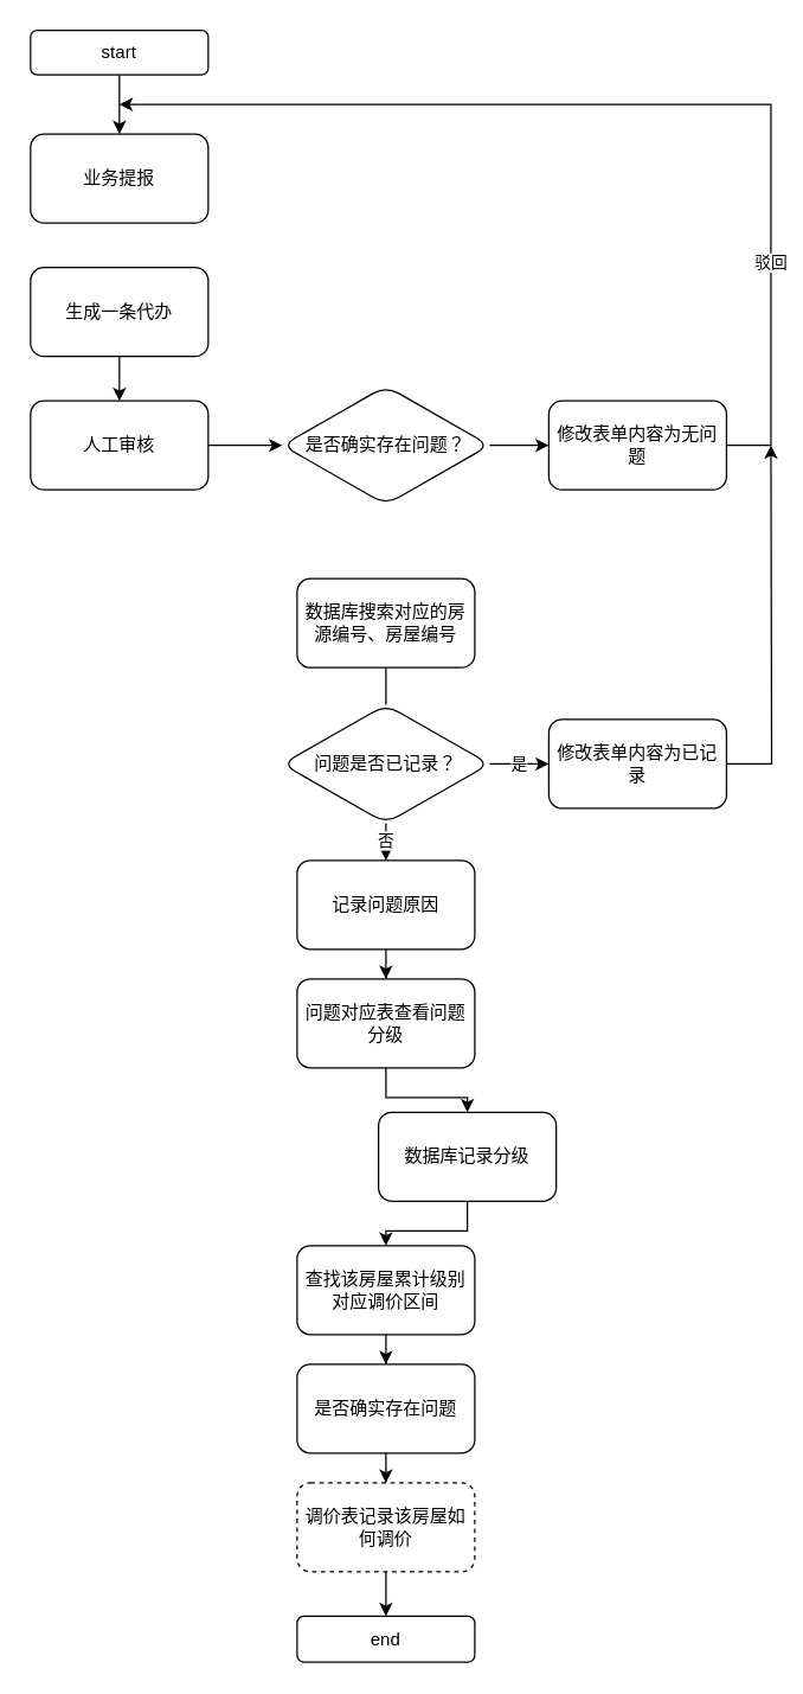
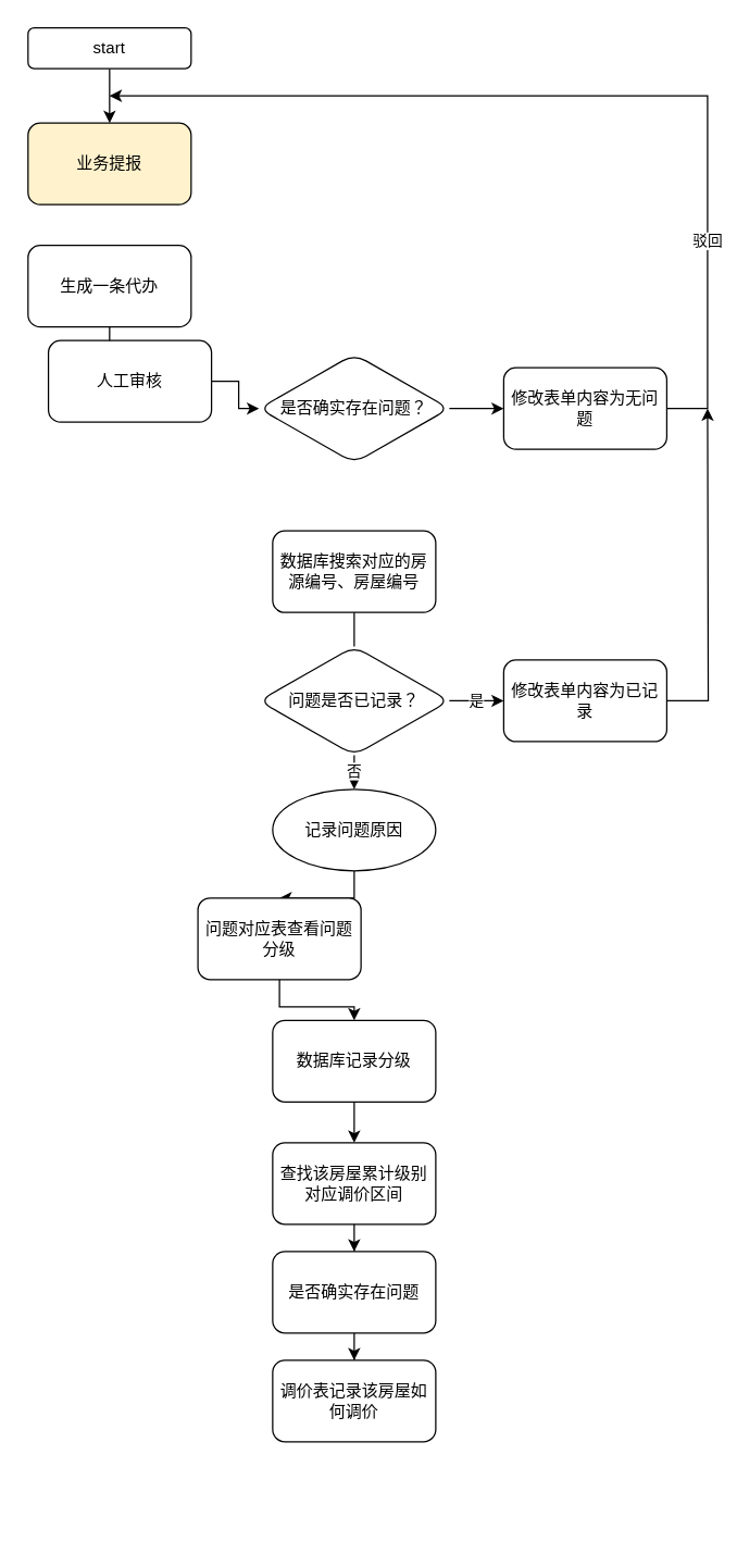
- <mxCell id="4" value="业务提报" style="rounded=1;whiteSpace=wrap;html=1;" vertex="1" parent="1"><mxGeometry x="20" y="90" width="120" height="60" as="geometry" /></mxCell>
+ <mxCell id="4" value="业务提报" style="rounded=1;whiteSpace=wrap;html=1;fillColor=#fff2cc;" vertex="1" parent="1"><mxGeometry x="20" y="90" width="120" height="60" as="geometry" /></mxCell>
- <mxCell id="8" value="人工审核" style="rounded=1;whiteSpace=wrap;html=1;" vertex="1" parent="1"><mxGeometry x="20" y="270" width="120" height="60" as="geometry" /></mxCell>
+ <mxCell id="8" value="人工审核" style="rounded=1;whiteSpace=wrap;html=1;" vertex="1" parent="1"><mxGeometry x="35" y="250" width="120" height="60" as="geometry" /></mxCell>
- <mxCell id="22" value="记录问题原因" style="rounded=1;whiteSpace=wrap;html=1;" vertex="1" parent="1"><mxGeometry x="200" y="580" width="120" height="60" as="geometry" /></mxCell>
+ <mxCell id="22" value="记录问题原因" style="ellipse;whiteSpace=wrap;html=1;" vertex="1" parent="1"><mxGeometry x="200" y="580" width="120" height="60" as="geometry" /></mxCell>
- <mxCell id="24" value="问题对应表查看问题分级" style="whiteSpace=wrap;html=1;rounded=1;" vertex="1" parent="1"><mxGeometry x="200" y="660" width="120" height="60" as="geometry" /></mxCell>
+ <mxCell id="24" value="问题对应表查看问题分级" style="whiteSpace=wrap;html=1;rounded=1;" vertex="1" parent="1"><mxGeometry x="145" y="660" width="120" height="60" as="geometry" /></mxCell>
- <mxCell id="26" value="数据库记录分级" style="whiteSpace=wrap;html=1;rounded=1;" vertex="1" parent="1"><mxGeometry x="255" y="750" width="120" height="60" as="geometry" /></mxCell>
+ <mxCell id="26" value="数据库记录分级" style="whiteSpace=wrap;html=1;rounded=1;" vertex="1" parent="1"><mxGeometry x="200" y="750" width="120" height="60" as="geometry" /></mxCell>
- <mxCell id="32" value="调价表记录该房屋如何调价" style="whiteSpace=wrap;html=1;rounded=1;dashed=1;" vertex="1" parent="1"><mxGeometry x="200" y="1000" width="120" height="60" as="geometry" /></mxCell>
+ <mxCell id="32" value="调价表记录该房屋如何调价" style="whiteSpace=wrap;html=1;rounded=1;" vertex="1" parent="1"><mxGeometry x="200" y="1000" width="120" height="60" as="geometry" /></mxCell>
- <mxCell id="31" value="" style="edgeStyle=orthogonalEdgeStyle;rounded=0;orthogonalLoop=1;jettySize=auto;html=1;strokeColor=default;strokeWidth=1;startArrow=none;startFill=0;endArrow=classic;endFill=1;targetPerimeterSpacing=0;" edge="1" parent="1" source="32" target="33"><mxGeometry relative="1" as="geometry" /></mxCell>
- <mxCell id="33" value="end" style="whiteSpace=wrap;html=1;rounded=1;" vertex="1" parent="1"><mxGeometry x="200" y="1090" width="120" height="31" as="geometry" /></mxCell>
